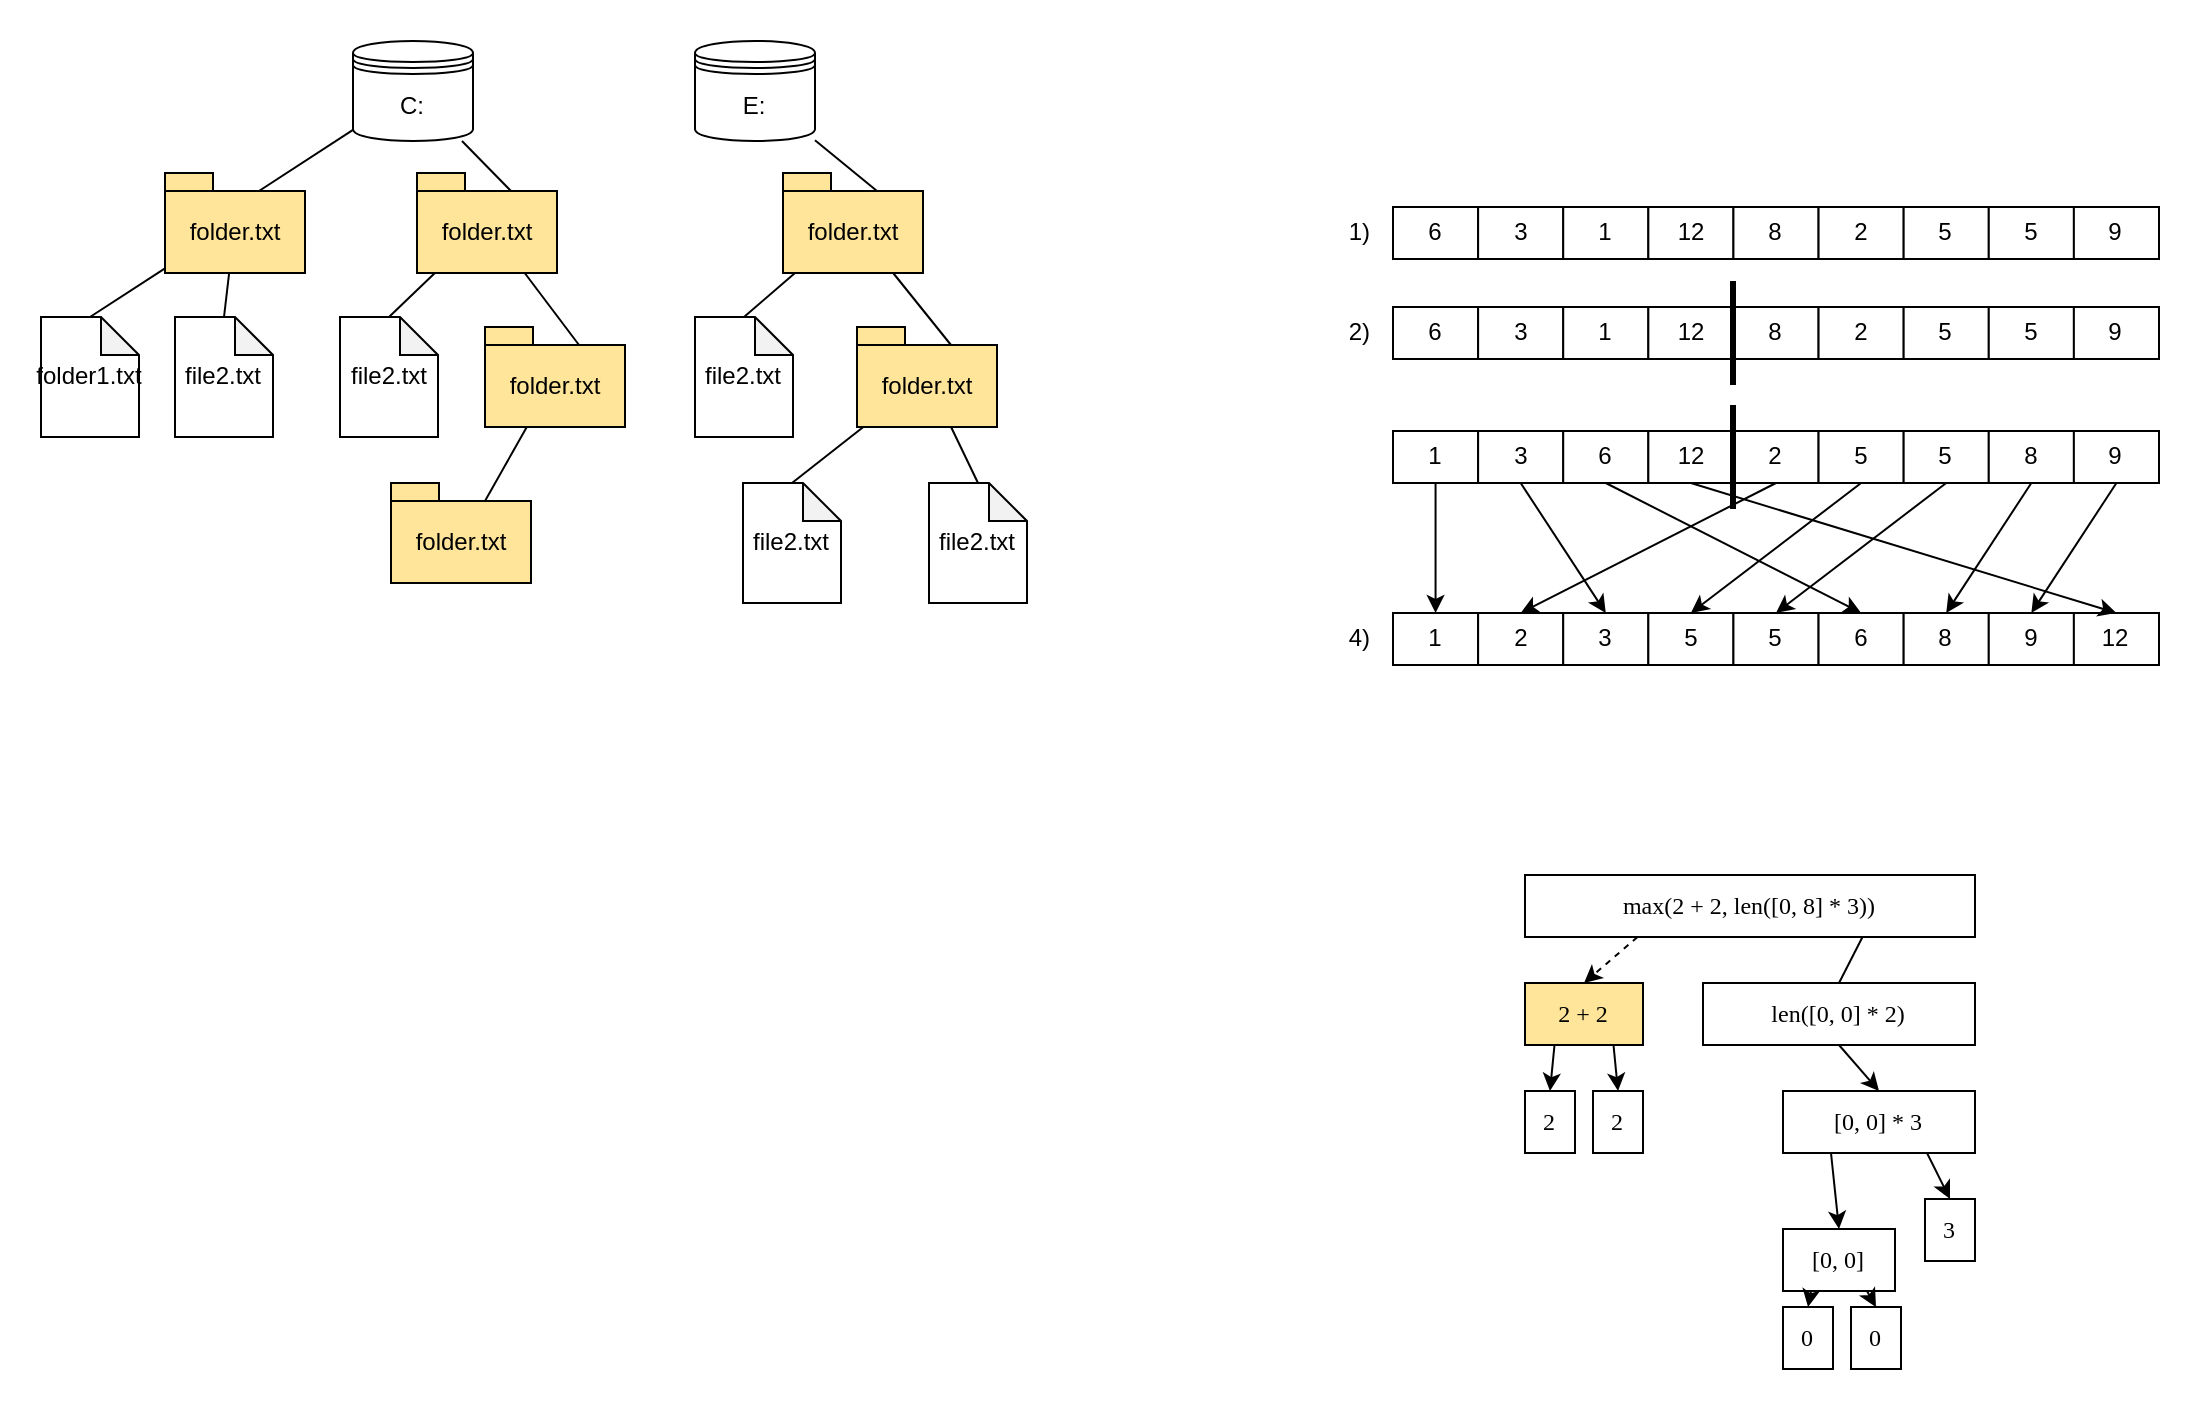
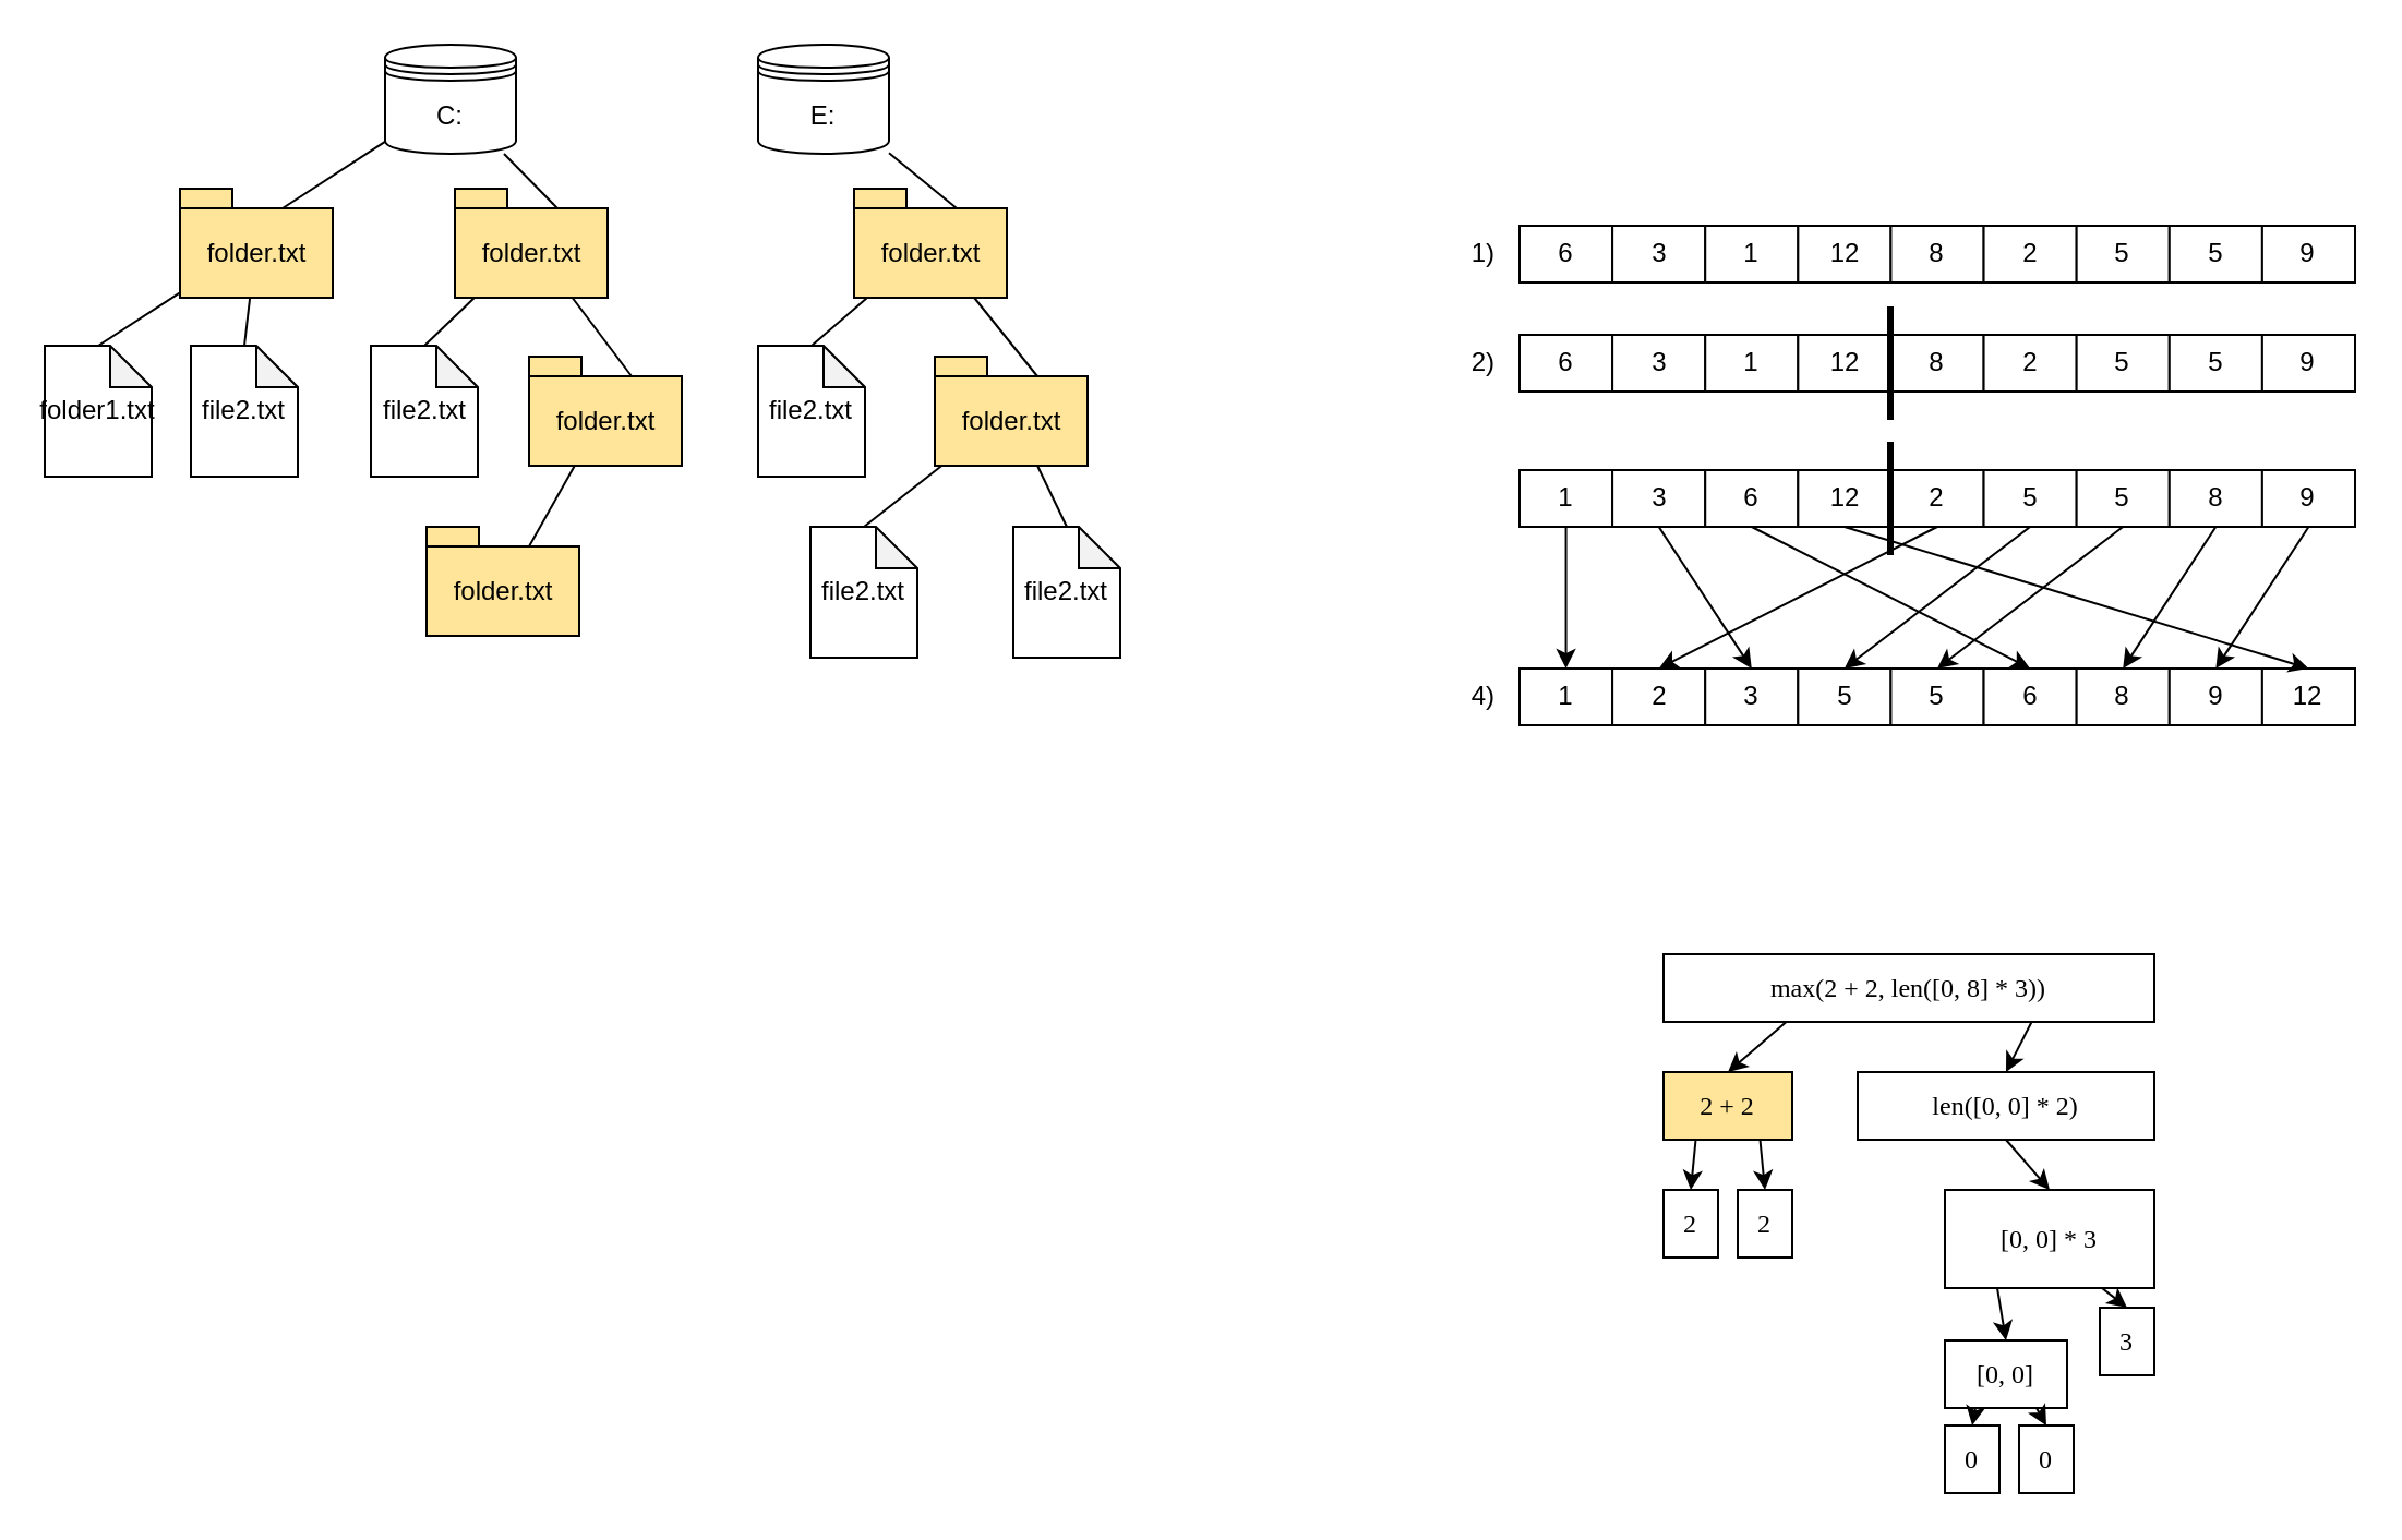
- <mxCell id="84" value="" style="endArrow=classic;html=1;rounded=0;strokeColor=default;strokeWidth=1;fontFamily=Lucida Console;exitX=0.25;exitY=1;exitDx=0;exitDy=0;entryX=0.5;entryY=0;entryDx=0;entryDy=0;dashed=1;" parent="1" source="82" target="83" edge="1"><mxGeometry width="50" height="50" relative="1" as="geometry"><mxPoint x="916" y="496" as="sourcePoint" /><mxPoint x="966" y="446" as="targetPoint" /></mxGeometry></mxCell>
+ <mxCell id="84" value="" style="endArrow=classic;html=1;rounded=0;strokeColor=default;strokeWidth=1;fontFamily=Lucida Console;exitX=0.25;exitY=1;exitDx=0;exitDy=0;entryX=0.5;entryY=0;entryDx=0;entryDy=0;" parent="1" source="82" target="83" edge="1"><mxGeometry width="50" height="50" relative="1" as="geometry"><mxPoint x="916" y="496" as="sourcePoint" /><mxPoint x="966" y="446" as="targetPoint" /></mxGeometry></mxCell>
- <mxCell id="86" value="" style="endArrow=none;html=1;rounded=0;strokeColor=default;strokeWidth=1;fontFamily=Lucida Console;exitX=0.75;exitY=1;exitDx=0;exitDy=0;entryX=0.5;entryY=0;entryDx=0;entryDy=0;" parent="1" source="82" target="85" edge="1"><mxGeometry width="50" height="50" relative="1" as="geometry"><mxPoint x="828.25" y="478" as="sourcePoint" /><mxPoint x="801.5" y="501" as="targetPoint" /></mxGeometry></mxCell>
+ <mxCell id="86" value="" style="endArrow=classic;html=1;rounded=0;strokeColor=default;strokeWidth=1;fontFamily=Lucida Console;exitX=0.75;exitY=1;exitDx=0;exitDy=0;entryX=0.5;entryY=0;entryDx=0;entryDy=0;" parent="1" source="82" target="85" edge="1"><mxGeometry width="50" height="50" relative="1" as="geometry"><mxPoint x="828.25" y="478" as="sourcePoint" /><mxPoint x="801.5" y="501" as="targetPoint" /></mxGeometry></mxCell>
- <mxCell id="91" value="[0, 0] * 3" style="rounded=0;whiteSpace=wrap;html=1;fontFamily=Lucida Console;" parent="1" vertex="1"><mxGeometry x="891" y="545" width="96" height="31" as="geometry" /></mxCell>
+ <mxCell id="91" value="[0, 0] * 3" style="rounded=0;whiteSpace=wrap;html=1;fontFamily=Lucida Console;" parent="1" vertex="1"><mxGeometry x="891" y="545" width="96" height="45" as="geometry" /></mxCell>
